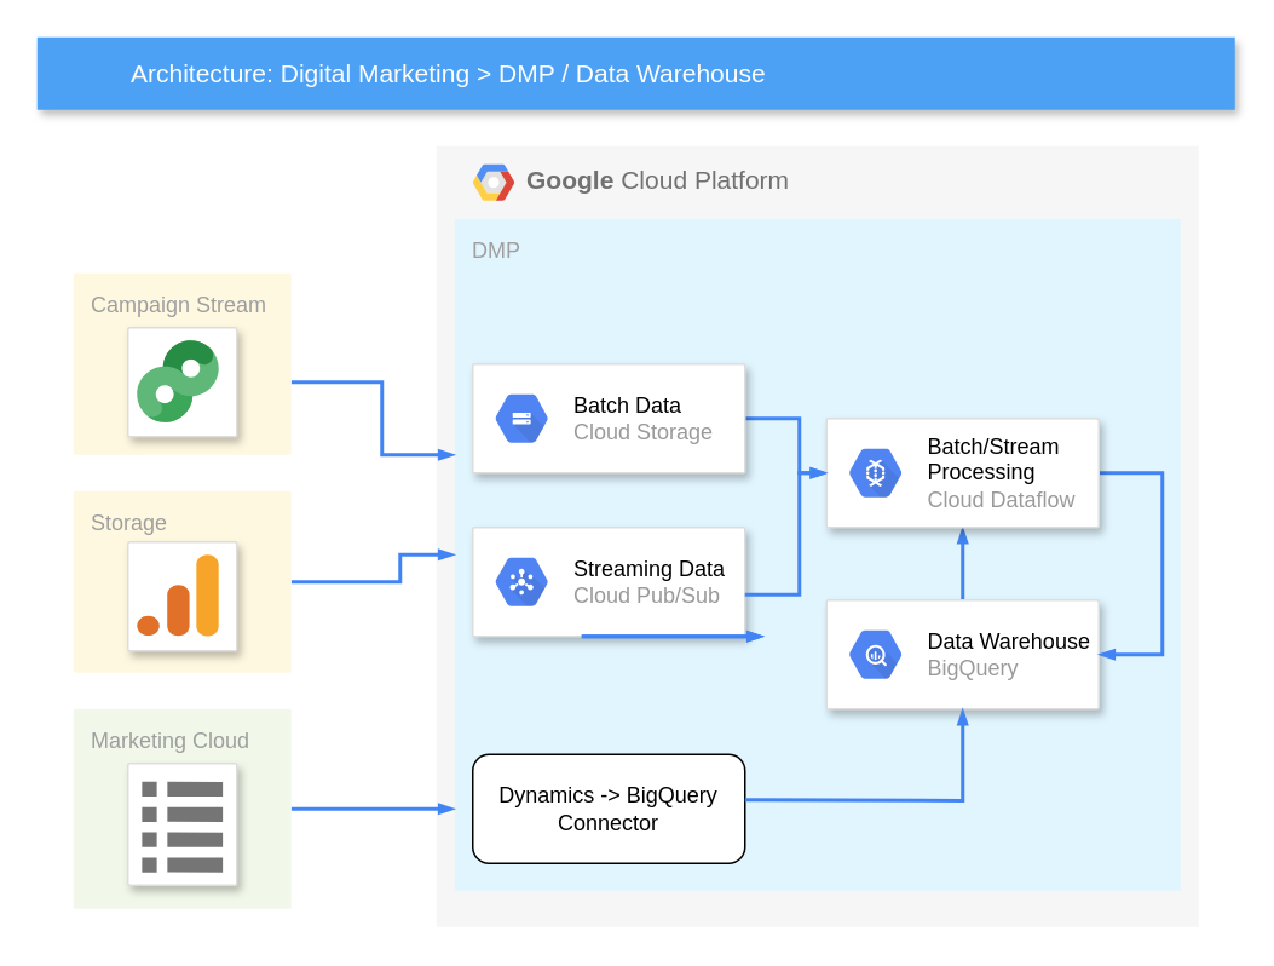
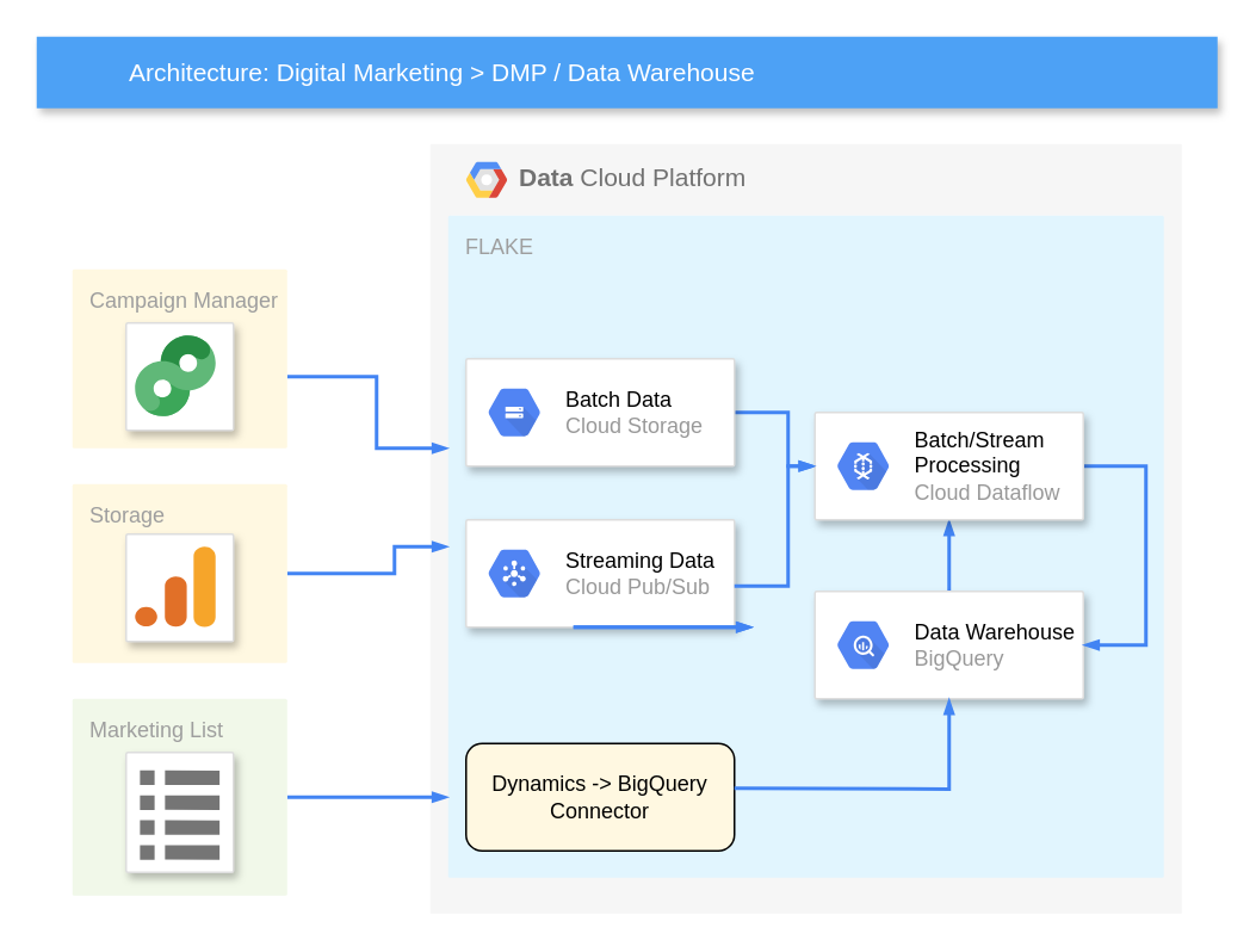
- <mxCell id="2" value="&lt;b&gt;Google &lt;/b&gt;Cloud Platform" style="fillColor=#F6F6F6;strokeColor=none;shadow=0;gradientColor=none;fontSize=14;align=left;spacing=10;fontColor=#717171;9E9E9E;verticalAlign=top;spacingTop=-4;fontStyle=0;spacingLeft=40;html=1;" parent="1" vertex="1"><mxGeometry x="240" y="80" width="420" height="430" as="geometry" /></mxCell>
+ <mxCell id="2" value="&lt;b&gt;Data &lt;/b&gt;Cloud Platform" style="fillColor=#F6F6F6;strokeColor=none;shadow=0;gradientColor=none;fontSize=14;align=left;spacing=10;fontColor=#717171;9E9E9E;verticalAlign=top;spacingTop=-4;fontStyle=0;spacingLeft=40;html=1;" parent="1" vertex="1"><mxGeometry x="240" y="80" width="420" height="430" as="geometry" /></mxCell>
- <mxCell id="4" value="DMP" style="rounded=1;absoluteArcSize=1;arcSize=2;html=1;strokeColor=none;gradientColor=none;shadow=0;dashed=0;strokeColor=none;fontSize=12;fontColor=#9E9E9E;align=left;verticalAlign=top;spacing=10;spacingTop=-4;fillColor=#E1F5FE;" parent="1" vertex="1"><mxGeometry x="250" y="120" width="400" height="370" as="geometry" /></mxCell>
+ <mxCell id="4" value="FLAKE" style="rounded=1;absoluteArcSize=1;arcSize=2;html=1;strokeColor=none;gradientColor=none;shadow=0;dashed=0;strokeColor=none;fontSize=12;fontColor=#9E9E9E;align=left;verticalAlign=top;spacing=10;spacingTop=-4;fillColor=#E1F5FE;" parent="1" vertex="1"><mxGeometry x="250" y="120" width="400" height="370" as="geometry" /></mxCell>
- <mxCell id="6" value="Campaign Stream" style="rounded=1;absoluteArcSize=1;arcSize=2;html=1;strokeColor=none;gradientColor=none;shadow=0;dashed=0;strokeColor=none;fontSize=12;fontColor=#9E9E9E;align=left;verticalAlign=top;spacing=10;spacingTop=-4;fillColor=#FFF8E1;" parent="1" vertex="1"><mxGeometry x="40" y="150" width="120" height="100" as="geometry" /></mxCell>
+ <mxCell id="6" value="Campaign Manager" style="rounded=1;absoluteArcSize=1;arcSize=2;html=1;strokeColor=none;gradientColor=none;shadow=0;dashed=0;strokeColor=none;fontSize=12;fontColor=#9E9E9E;align=left;verticalAlign=top;spacing=10;spacingTop=-4;fillColor=#FFF8E1;" parent="1" vertex="1"><mxGeometry x="40" y="150" width="120" height="100" as="geometry" /></mxCell>
- <mxCell id="10" value="Marketing Cloud" style="rounded=1;absoluteArcSize=1;arcSize=2;html=1;strokeColor=none;gradientColor=none;shadow=0;dashed=0;strokeColor=none;fontSize=12;fontColor=#9E9E9E;align=left;verticalAlign=top;spacing=10;spacingTop=-4;fillColor=#F1F8E9;" parent="1" vertex="1"><mxGeometry x="40" y="390" width="120" height="110" as="geometry" /></mxCell>
+ <mxCell id="10" value="Marketing List" style="rounded=1;absoluteArcSize=1;arcSize=2;html=1;strokeColor=none;gradientColor=none;shadow=0;dashed=0;strokeColor=none;fontSize=12;fontColor=#9E9E9E;align=left;verticalAlign=top;spacing=10;spacingTop=-4;fillColor=#F1F8E9;" parent="1" vertex="1"><mxGeometry x="40" y="390" width="120" height="110" as="geometry" /></mxCell>
- <mxCell id="30" value="Dynamics -&amp;gt; BigQuery&lt;br&gt;Connector" style="rounded=1;whiteSpace=wrap;html=1;" vertex="1" parent="1"><mxGeometry x="260" y="415" width="150" height="60" as="geometry" /></mxCell>
+ <mxCell id="30" value="Dynamics -&amp;gt; BigQuery&lt;br&gt;Connector" style="rounded=1;whiteSpace=wrap;html=1;fillColor=#fff8e1;" vertex="1" parent="1"><mxGeometry x="260" y="415" width="150" height="60" as="geometry" /></mxCell>
